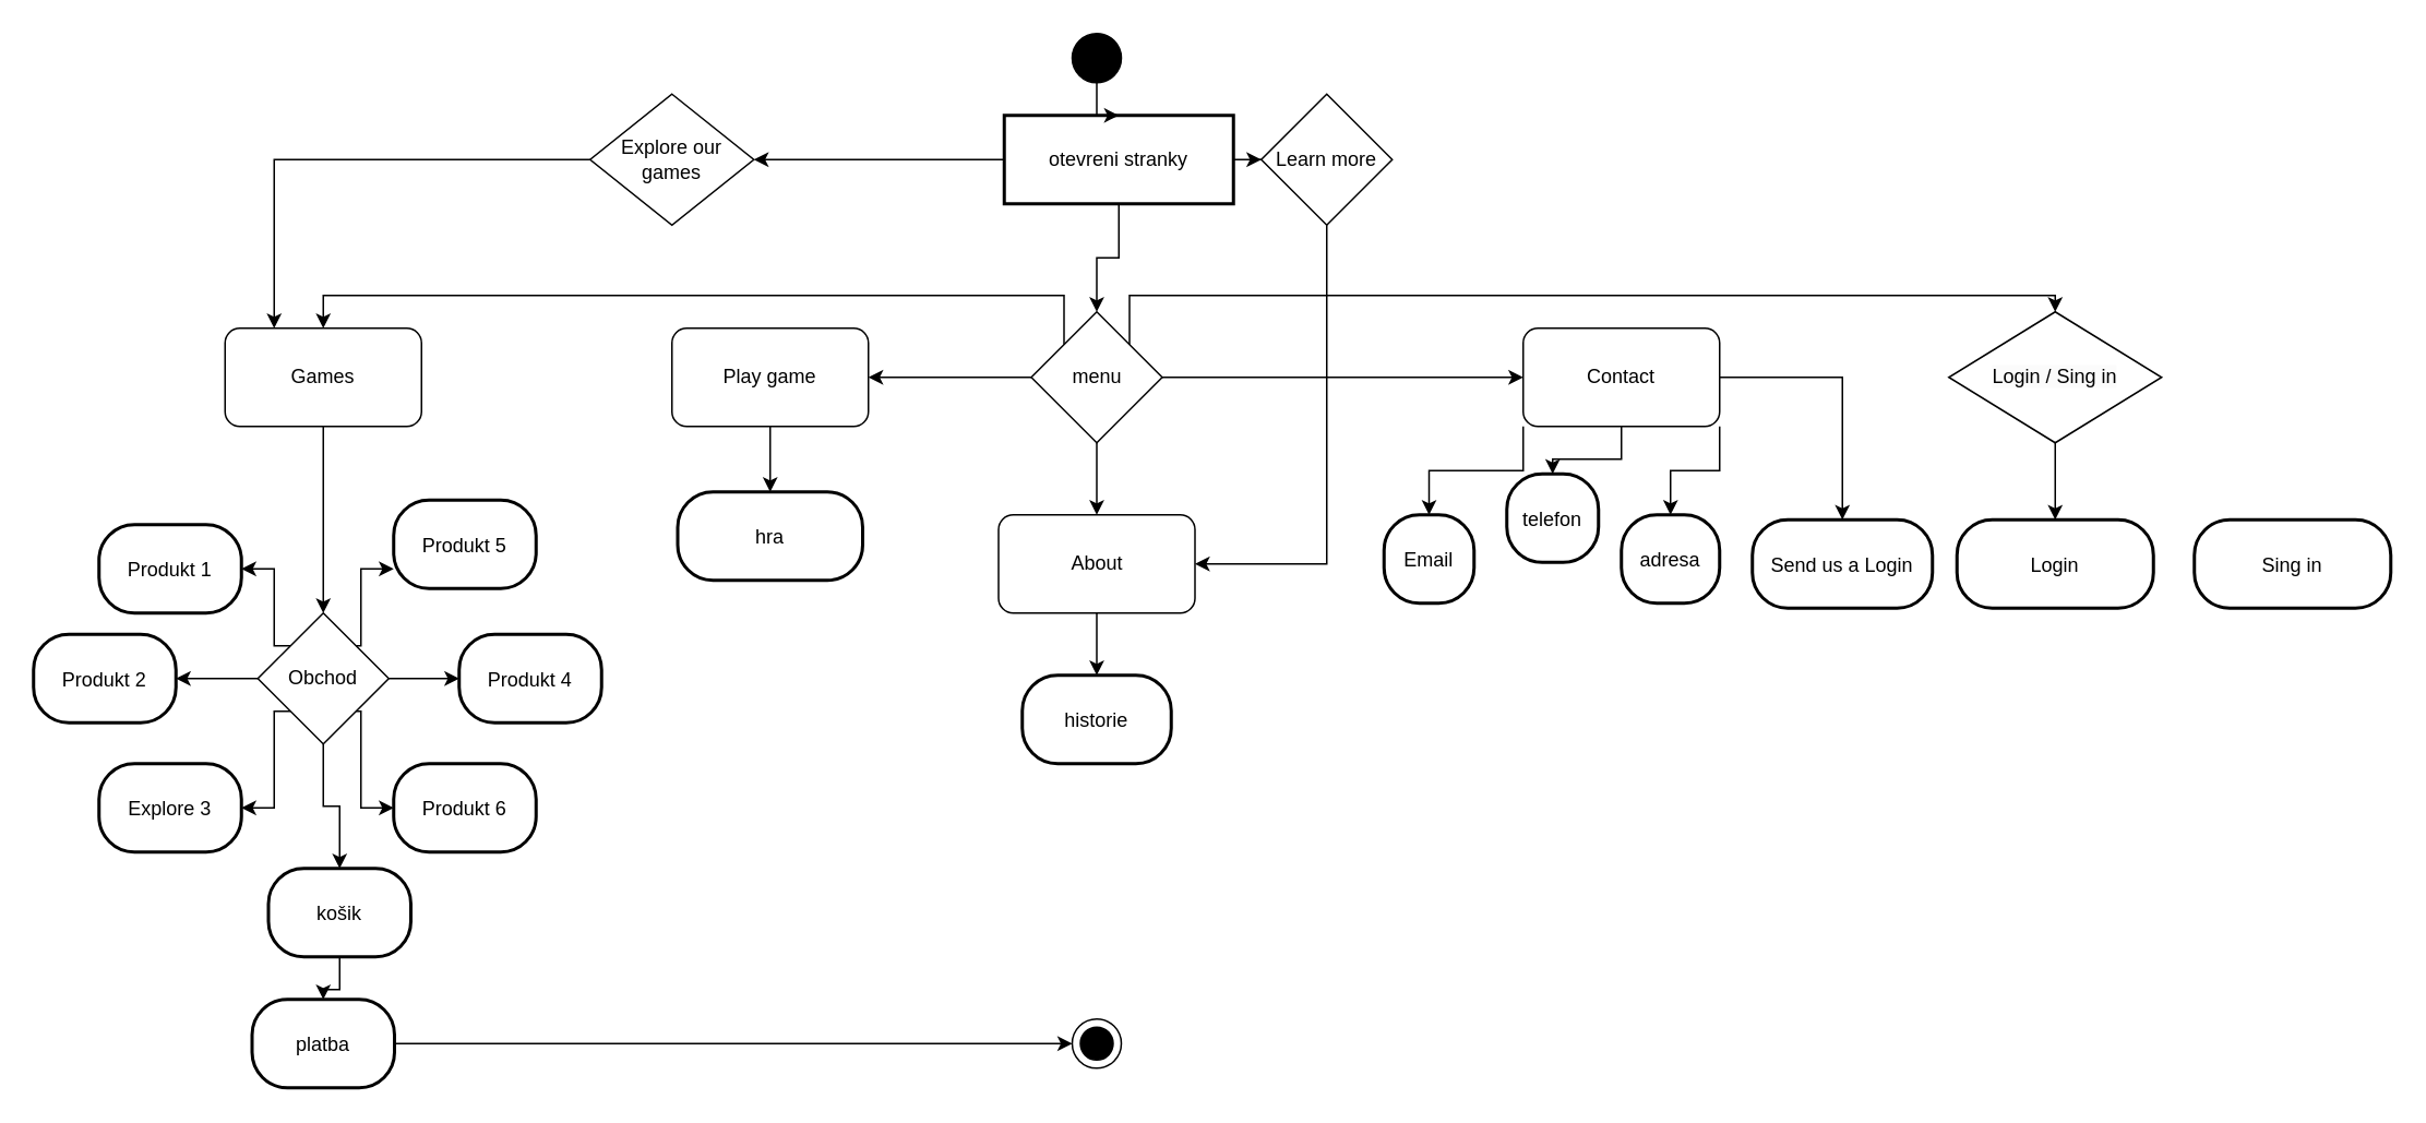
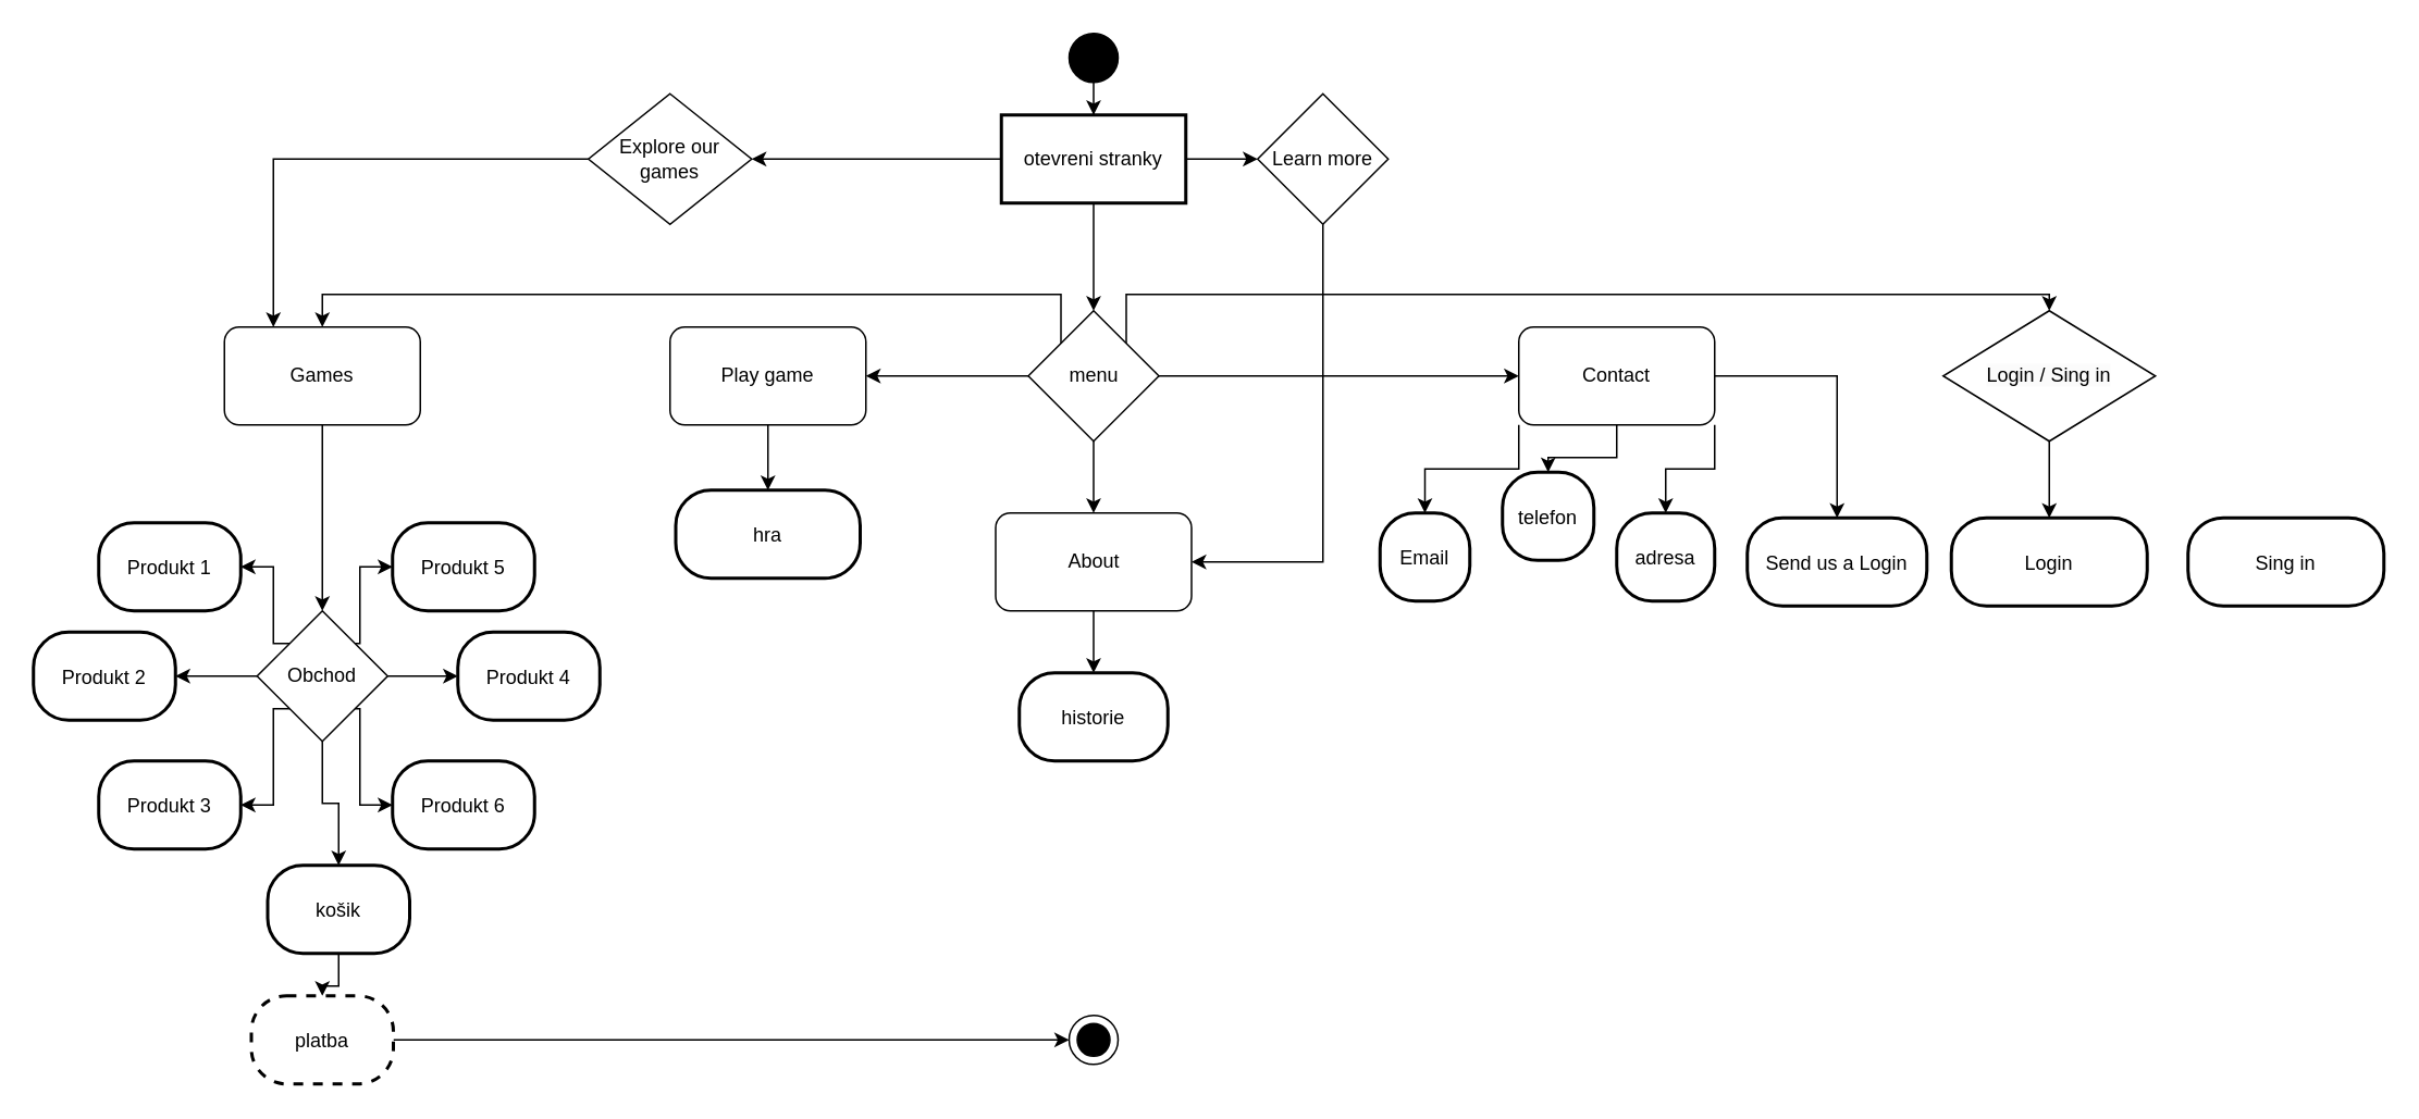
- <mxCell id="5" value="otevreni stranky" style="whiteSpace=wrap;strokeWidth=2;" parent="1" vertex="1"><mxGeometry x="613" y="70" width="140" height="54" as="geometry" /></mxCell>
+ <mxCell id="5" value="otevreni stranky" style="whiteSpace=wrap;strokeWidth=2;" parent="1" vertex="1"><mxGeometry x="613" y="70" width="113" height="54" as="geometry" /></mxCell>
- <mxCell id="43" value="Produkt 5" style="rounded=1;arcSize=40;strokeWidth=2" parent="1" vertex="1"><mxGeometry x="240" y="305" width="87" height="54" as="geometry" /></mxCell>
+ <mxCell id="43" value="Produkt 5" style="rounded=1;arcSize=40;strokeWidth=2" parent="1" vertex="1"><mxGeometry x="240" y="320" width="87" height="54" as="geometry" /></mxCell>
- <mxCell id="45" value="Explore 3" style="rounded=1;arcSize=40;strokeWidth=2" parent="1" vertex="1"><mxGeometry x="60" y="466" width="87" height="54" as="geometry" /></mxCell>
+ <mxCell id="45" value="Produkt 3" style="rounded=1;arcSize=40;strokeWidth=2" parent="1" vertex="1"><mxGeometry x="60" y="466" width="87" height="54" as="geometry" /></mxCell>
- <mxCell id="54" value="platba" style="rounded=1;arcSize=40;strokeWidth=2" parent="1" vertex="1"><mxGeometry x="153.5" y="610" width="87" height="54" as="geometry" /></mxCell>
+ <mxCell id="54" value="platba" style="rounded=1;arcSize=40;strokeWidth=2;dashed=1;" parent="1" vertex="1"><mxGeometry x="153.5" y="610" width="87" height="54" as="geometry" /></mxCell>
